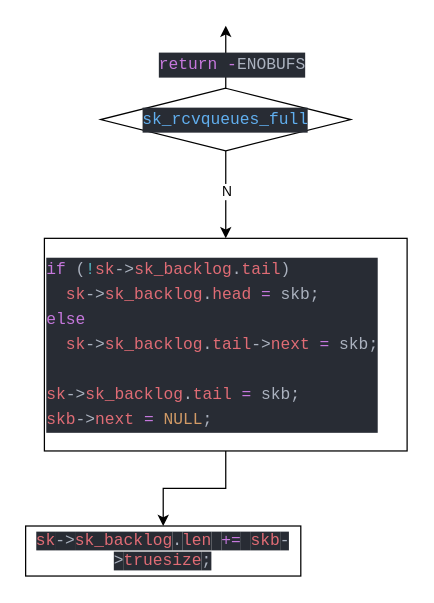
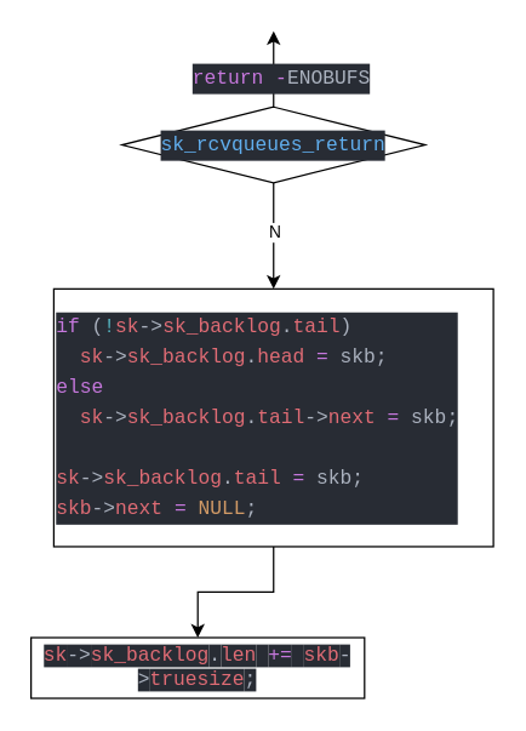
- <mxCell id="6" value="&lt;div style=&quot;color: rgb(171 , 178 , 191) ; background-color: rgb(40 , 44 , 52) ; font-family: &amp;#34;monaco&amp;#34; , &amp;#34;menlo&amp;#34; , &amp;#34;monaco&amp;#34; , &amp;#34;courier new&amp;#34; , monospace ; font-size: 13px ; line-height: 20px&quot;&gt;&lt;span style=&quot;color: #61afef&quot;&gt;sk_rcvqueues_full&lt;/span&gt;&lt;/div&gt;" style="rhombus;whiteSpace=wrap;html=1;" vertex="1" parent="1"><mxGeometry x="80" y="70" width="200" height="50" as="geometry" /></mxCell>
+ <mxCell id="6" value="&lt;div style=&quot;color: rgb(171 , 178 , 191) ; background-color: rgb(40 , 44 , 52) ; font-family: &amp;#34;monaco&amp;#34; , &amp;#34;menlo&amp;#34; , &amp;#34;monaco&amp;#34; , &amp;#34;courier new&amp;#34; , monospace ; font-size: 13px ; line-height: 20px&quot;&gt;&lt;span style=&quot;color: #61afef&quot;&gt;sk_rcvqueues_return&lt;/span&gt;&lt;/div&gt;" style="rhombus;whiteSpace=wrap;html=1;" vertex="1" parent="1"><mxGeometry x="80" y="70" width="200" height="50" as="geometry" /></mxCell>
